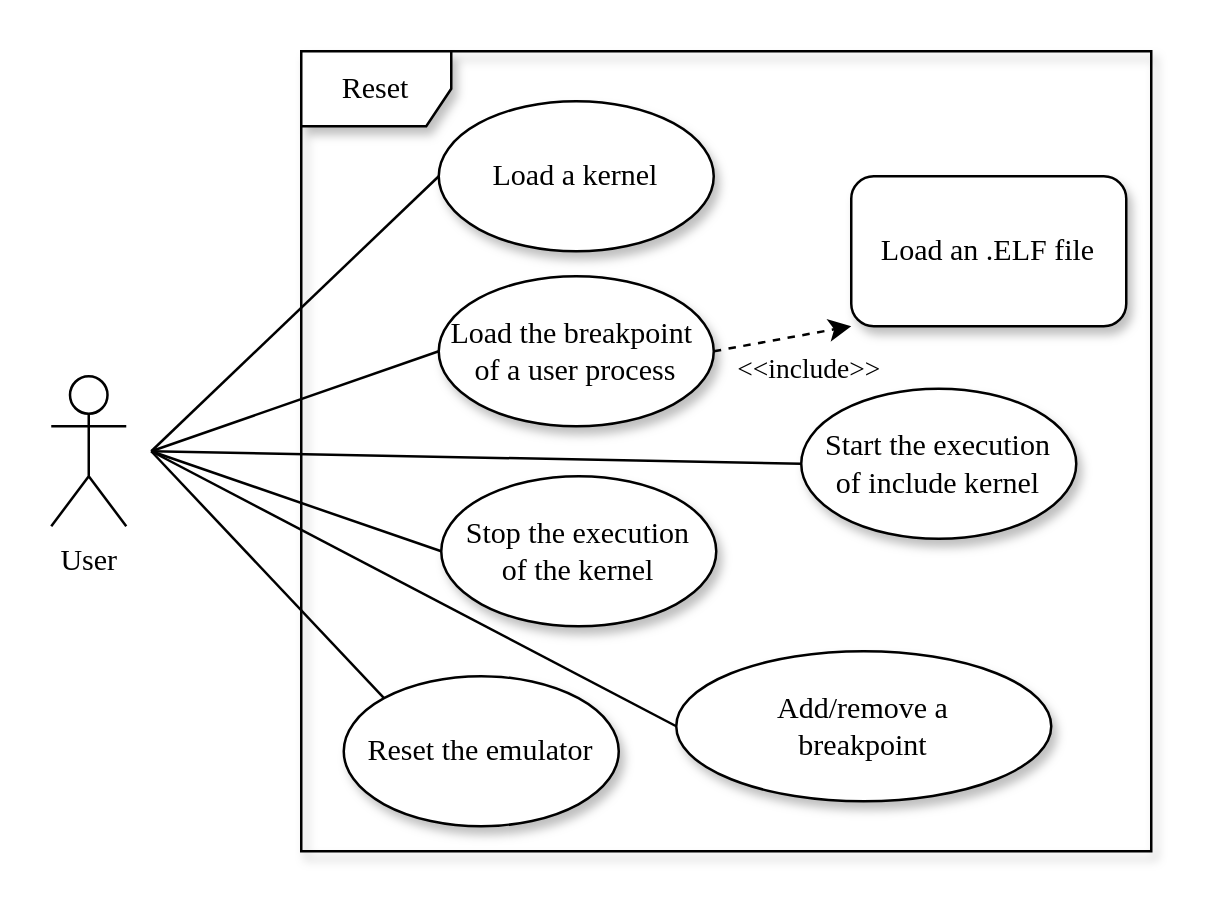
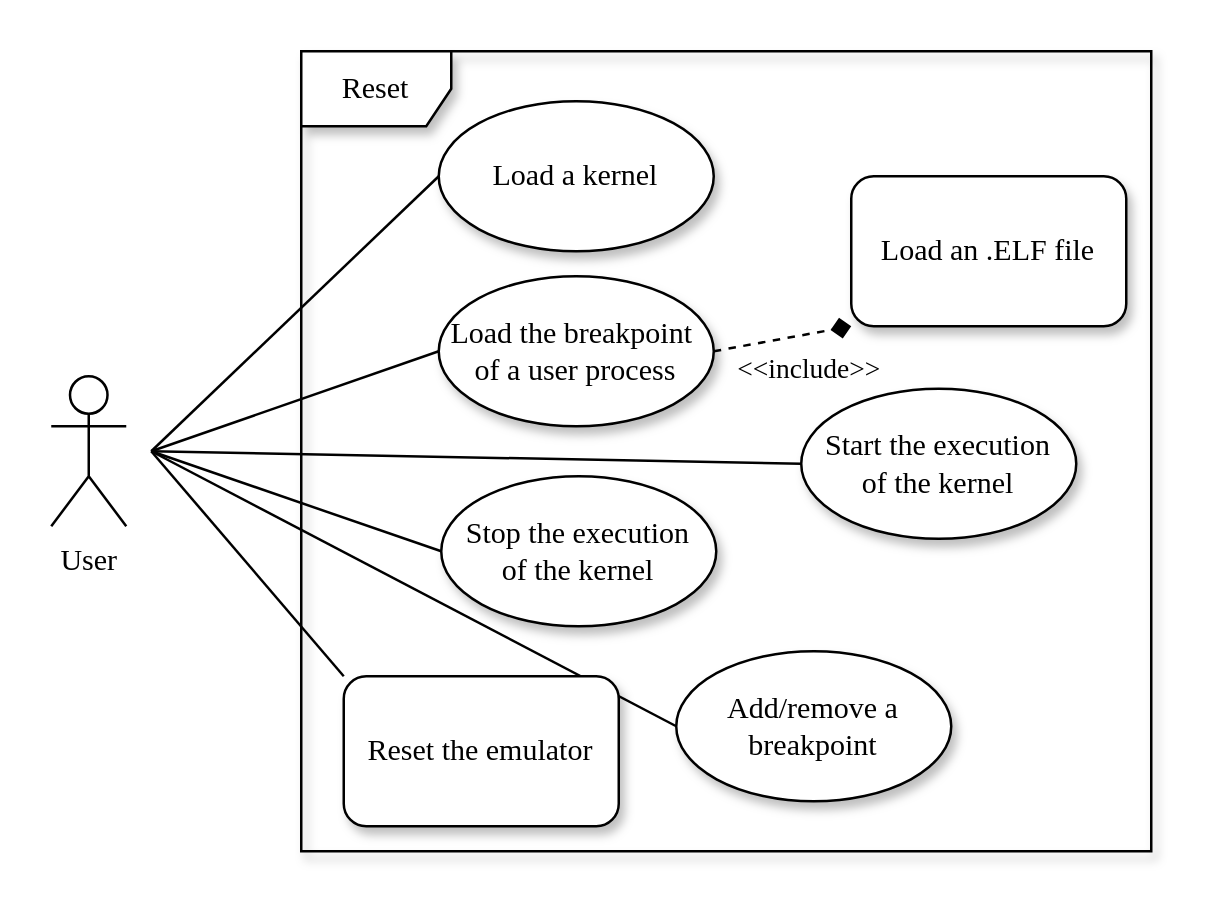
- <mxCell id="6" value="" style="endArrow=classic;html=1;rounded=0;exitX=1;exitY=0.5;exitDx=0;exitDy=0;dashed=1;entryX=0;entryY=1;entryDx=0;entryDy=0;" edge="1" parent="1" source="8" target="5"><mxGeometry width="50" height="50" relative="1" as="geometry"><mxPoint x="290" y="125" as="sourcePoint" /><mxPoint x="359" y="74" as="targetPoint" /></mxGeometry></mxCell>
+ <mxCell id="6" value="" style="endArrow=diamond;html=1;rounded=0;exitX=1;exitY=0.5;exitDx=0;exitDy=0;dashed=1;entryX=0;entryY=1;entryDx=0;entryDy=0;" edge="1" parent="1" source="8" target="5"><mxGeometry width="50" height="50" relative="1" as="geometry"><mxPoint x="290" y="125" as="sourcePoint" /><mxPoint x="359" y="74" as="targetPoint" /></mxGeometry></mxCell>
- <mxCell id="16" value="Start the execution&lt;br&gt;of include kernel" style="ellipse;whiteSpace=wrap;html=1;fontFamily=Computer Modern;shadow=1;" vertex="1" parent="1"><mxGeometry x="320" y="155" width="110" height="60" as="geometry" /></mxCell>
+ <mxCell id="16" value="Start the execution&lt;br&gt;of the kernel" style="ellipse;whiteSpace=wrap;html=1;fontFamily=Computer Modern;shadow=1;" vertex="1" parent="1"><mxGeometry x="320" y="155" width="110" height="60" as="geometry" /></mxCell>
- <mxCell id="10" value="Add/remove a&lt;br&gt;breakpoint" style="ellipse;whiteSpace=wrap;html=1;fontFamily=Computer Modern;shadow=1;" vertex="1" parent="1"><mxGeometry x="270" y="260" width="150" height="60" as="geometry" /></mxCell>
+ <mxCell id="10" value="Add/remove a&lt;br&gt;breakpoint" style="ellipse;whiteSpace=wrap;html=1;fontFamily=Computer Modern;shadow=1;" vertex="1" parent="1"><mxGeometry x="270" y="260" width="110" height="60" as="geometry" /></mxCell>
- <mxCell id="18" value="Reset the emulator" style="ellipse;whiteSpace=wrap;html=1;fontFamily=Computer Modern;shadow=1;" vertex="1" parent="1"><mxGeometry x="137" y="270" width="110" height="60" as="geometry" /></mxCell>
+ <mxCell id="18" value="Reset the emulator" style="whiteSpace=wrap;html=1;fontFamily=Computer Modern;shadow=1;rounded=1;" vertex="1" parent="1"><mxGeometry x="137" y="270" width="110" height="60" as="geometry" /></mxCell>
